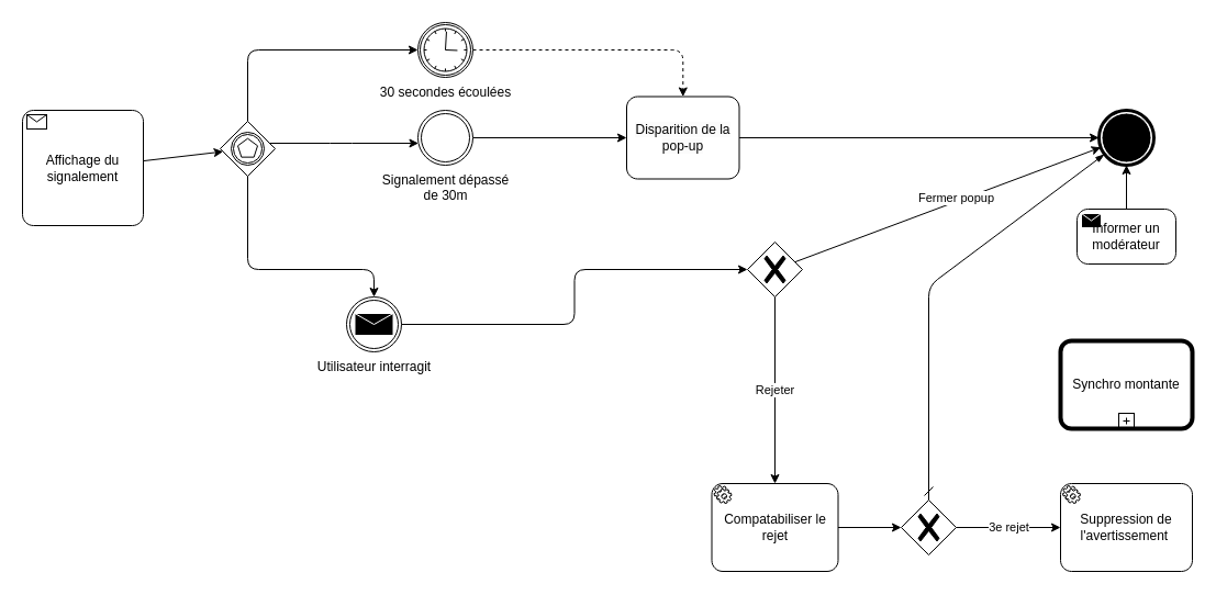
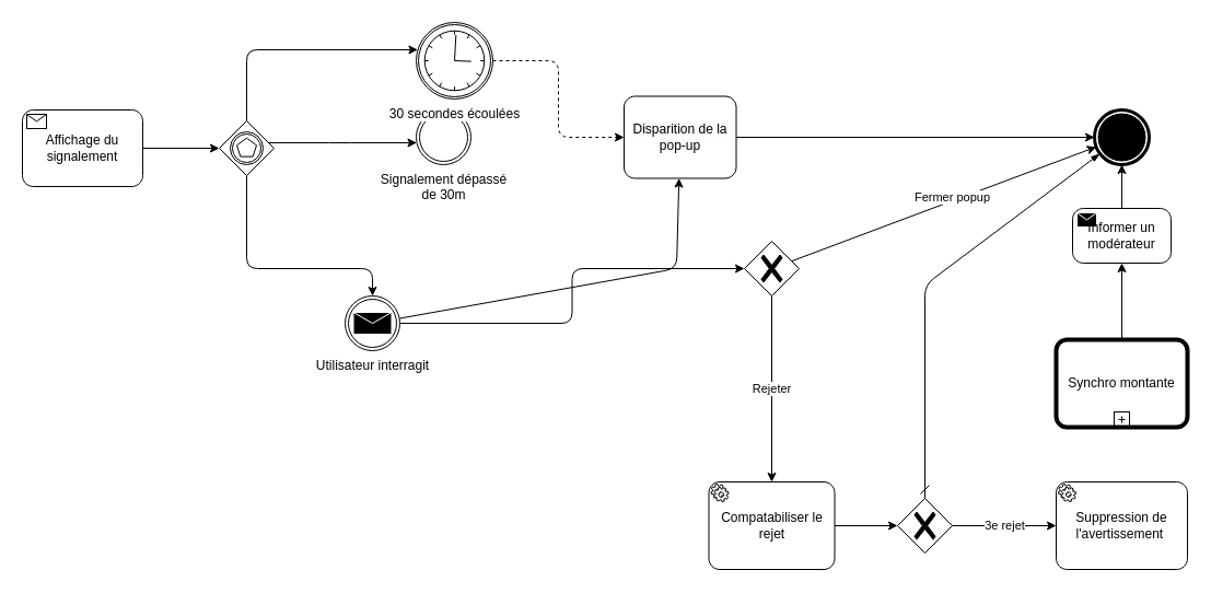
- <mxCell id="14" value="30 secondes écoulées" style="points=[[0.145,0.145,0],[0.5,0,0],[0.855,0.145,0],[1,0.5,0],[0.855,0.855,0],[0.5,1,0],[0.145,0.855,0],[0,0.5,0]];shape=mxgraph.bpmn.event;html=1;verticalLabelPosition=bottom;labelBackgroundColor=#ffffff;verticalAlign=top;align=center;perimeter=ellipsePerimeter;outlineConnect=0;aspect=fixed;outline=boundInt;symbol=timer;" parent="1" vertex="1"><mxGeometry x="380" y="20" width="50" height="50" as="geometry" /></mxCell>
+ <mxCell id="14" value="30 secondes écoulées" style="points=[[0.145,0.145,0],[0.5,0,0],[0.855,0.145,0],[1,0.5,0],[0.855,0.855,0],[0.5,1,0],[0.145,0.855,0],[0,0.5,0]];shape=mxgraph.bpmn.event;html=1;verticalLabelPosition=bottom;labelBackgroundColor=#ffffff;verticalAlign=top;align=center;perimeter=ellipsePerimeter;outlineConnect=0;aspect=fixed;outline=boundInt;symbol=timer;" parent="1" vertex="1"><mxGeometry x="380" y="20" width="70" height="70" as="geometry" /></mxCell>
- <mxCell id="3" style="edgeStyle=none;html=1;" parent="1" source="4" target="22" edge="1"><mxGeometry relative="1" as="geometry"><mxPoint x="567.5" y="125" as="targetPoint" /></mxGeometry></mxCell>
- <mxCell id="7" value="Affichage du signalement" style="points=[[0.25,0,0],[0.5,0,0],[0.75,0,0],[1,0.25,0],[1,0.5,0],[1,0.75,0],[0.75,1,0],[0.5,1,0],[0.25,1,0],[0,0.75,0],[0,0.5,0],[0,0.25,0]];shape=mxgraph.bpmn.task;whiteSpace=wrap;rectStyle=rounded;size=10;html=1;taskMarker=receive;" parent="1" vertex="1"><mxGeometry x="20" y="100" width="110" height="105" as="geometry" /></mxCell>
+ <mxCell id="7" value="Affichage du signalement" style="points=[[0.25,0,0],[0.5,0,0],[0.75,0,0],[1,0.25,0],[1,0.5,0],[1,0.75,0],[0.75,1,0],[0.5,1,0],[0.25,1,0],[0,0.75,0],[0,0.5,0],[0,0.25,0]];shape=mxgraph.bpmn.task;whiteSpace=wrap;rectStyle=rounded;size=10;html=1;taskMarker=receive;" parent="1" vertex="1"><mxGeometry x="20" y="100" width="110" height="70" as="geometry" /></mxCell>
+ <mxCell id="8" style="edgeStyle=none;html=1;" parent="1" source="9" target="22" edge="1"><mxGeometry relative="1" as="geometry"><Array as="points"><mxPoint x="618" y="245" /></Array><mxPoint x="617.667" y="165" as="targetPoint" /></mxGeometry></mxCell>
+ <mxCell id="20" style="edgeStyle=none;html=1;" parent="1" source="21" target="27" edge="1"><mxGeometry relative="1" as="geometry" /></mxCell>
